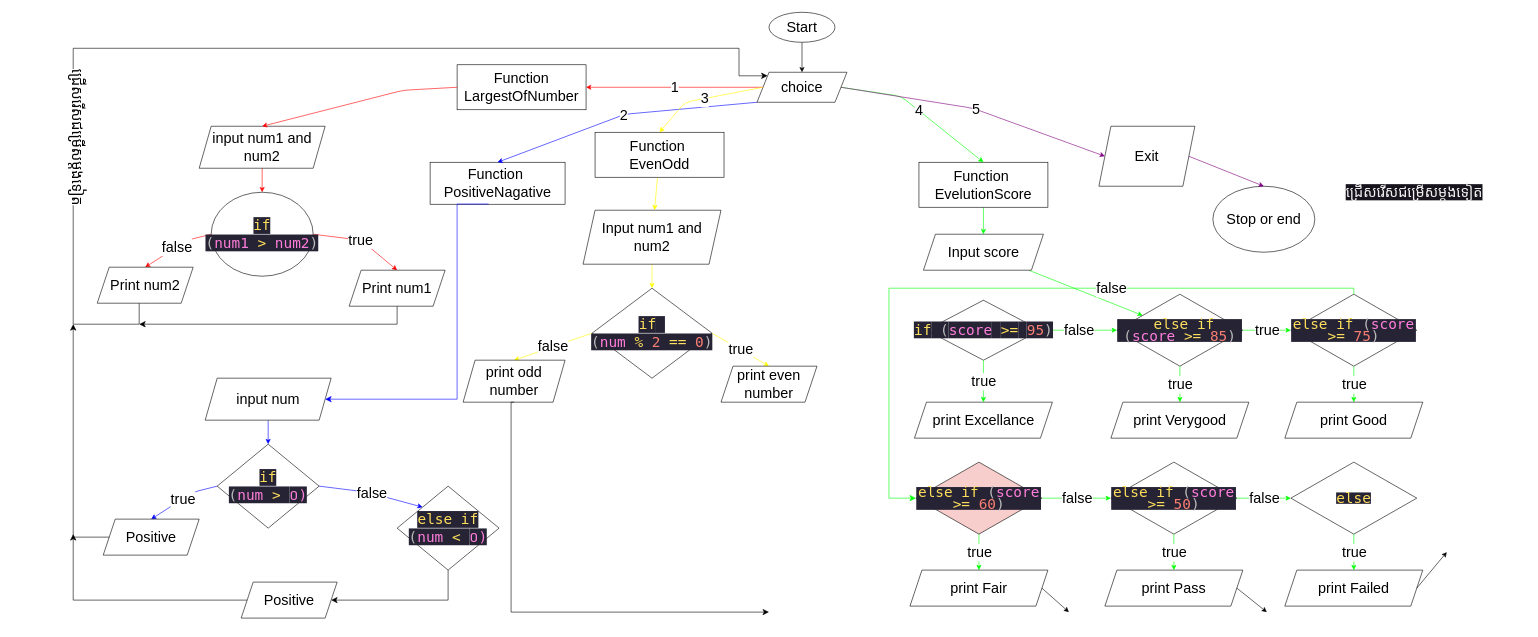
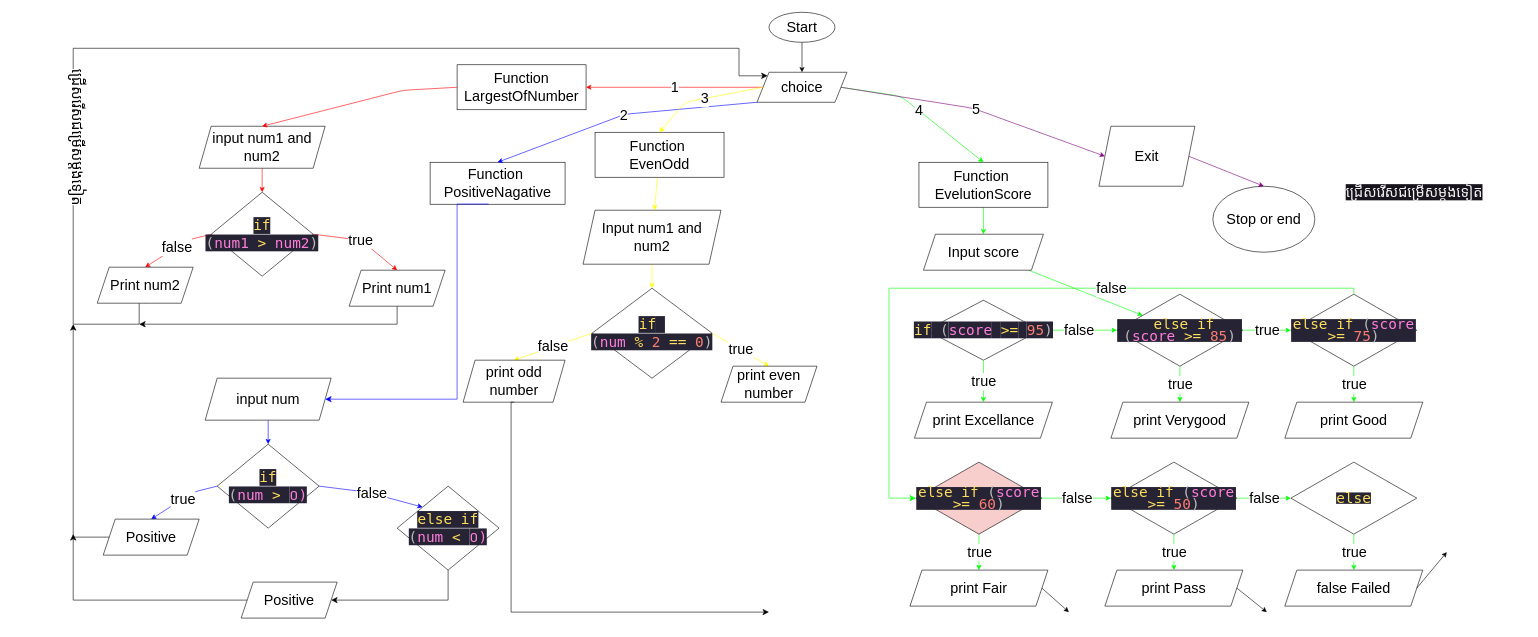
- <mxCell id="41" value="&lt;span style=&quot;font-family: Consolas, &amp;quot;Kantumruy Pro&amp;quot;, monospace, Consolas, &amp;quot;Courier New&amp;quot;, monospace; background-color: rgb(38, 35, 53);&quot;&gt;&lt;font color=&quot;#fede5d&quot;&gt;if&lt;/font&gt;&lt;/span&gt;&lt;span style=&quot;font-family: Consolas, &amp;quot;Kantumruy Pro&amp;quot;, monospace, Consolas, &amp;quot;Courier New&amp;quot;, monospace; background-color: rgb(38, 35, 53); color: rgb(187, 187, 187);&quot;&gt; (&lt;span style=&quot;color: rgb(255, 126, 219);&quot;&gt;num1&lt;/span&gt;&amp;nbsp;&lt;span style=&quot;color: rgb(254, 222, 93);&quot;&gt;&amp;gt;&lt;/span&gt;&amp;nbsp;&lt;span style=&quot;color: rgb(255, 126, 219);&quot;&gt;num2&lt;/span&gt;)&lt;/span&gt;" style="ellipse;whiteSpace=wrap;html=1;fontSize=24;" parent="1" vertex="1"><mxGeometry x="351" y="320" width="170" height="140" as="geometry" /></mxCell>
+ <mxCell id="41" value="&lt;span style=&quot;font-family: Consolas, &amp;quot;Kantumruy Pro&amp;quot;, monospace, Consolas, &amp;quot;Courier New&amp;quot;, monospace; background-color: rgb(38, 35, 53);&quot;&gt;&lt;font color=&quot;#fede5d&quot;&gt;if&lt;/font&gt;&lt;/span&gt;&lt;span style=&quot;font-family: Consolas, &amp;quot;Kantumruy Pro&amp;quot;, monospace, Consolas, &amp;quot;Courier New&amp;quot;, monospace; background-color: rgb(38, 35, 53); color: rgb(187, 187, 187);&quot;&gt; (&lt;span style=&quot;color: rgb(255, 126, 219);&quot;&gt;num1&lt;/span&gt;&amp;nbsp;&lt;span style=&quot;color: rgb(254, 222, 93);&quot;&gt;&amp;gt;&lt;/span&gt;&amp;nbsp;&lt;span style=&quot;color: rgb(255, 126, 219);&quot;&gt;num2&lt;/span&gt;)&lt;/span&gt;" style="rhombus;whiteSpace=wrap;html=1;fontSize=24;" parent="1" vertex="1"><mxGeometry x="351" y="320" width="170" height="140" as="geometry" /></mxCell>
- <mxCell id="80" value="&lt;font style=&quot;font-size: 24px;&quot;&gt;print Failed&lt;/font&gt;" style="shape=parallelogram;perimeter=parallelogramPerimeter;whiteSpace=wrap;html=1;fixedSize=1;" parent="1" vertex="1"><mxGeometry x="2141" y="950" width="230" height="60" as="geometry" /></mxCell>
+ <mxCell id="80" value="&lt;font style=&quot;font-size: 24px;&quot;&gt;false Failed&lt;/font&gt;" style="shape=parallelogram;perimeter=parallelogramPerimeter;whiteSpace=wrap;html=1;fixedSize=1;" parent="1" vertex="1"><mxGeometry x="2141" y="950" width="230" height="60" as="geometry" /></mxCell>
